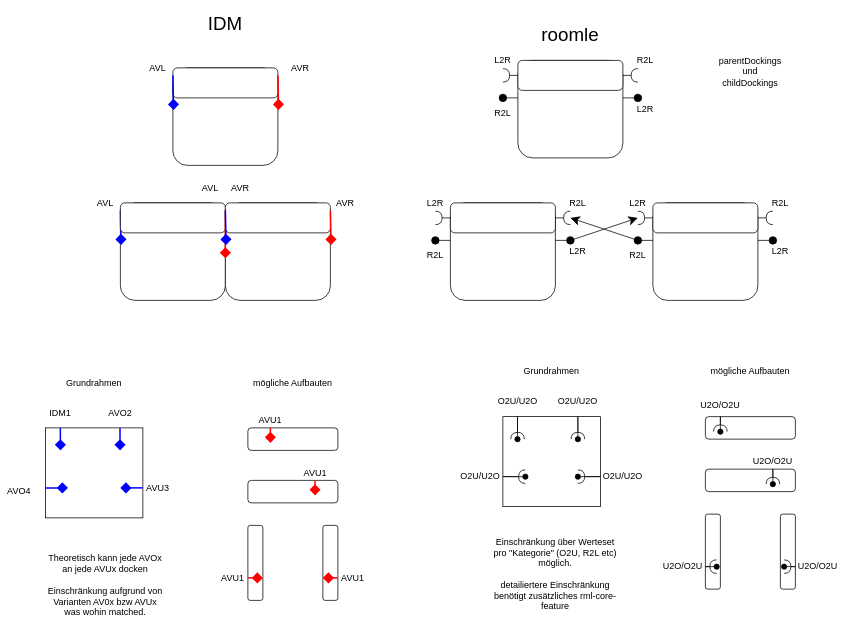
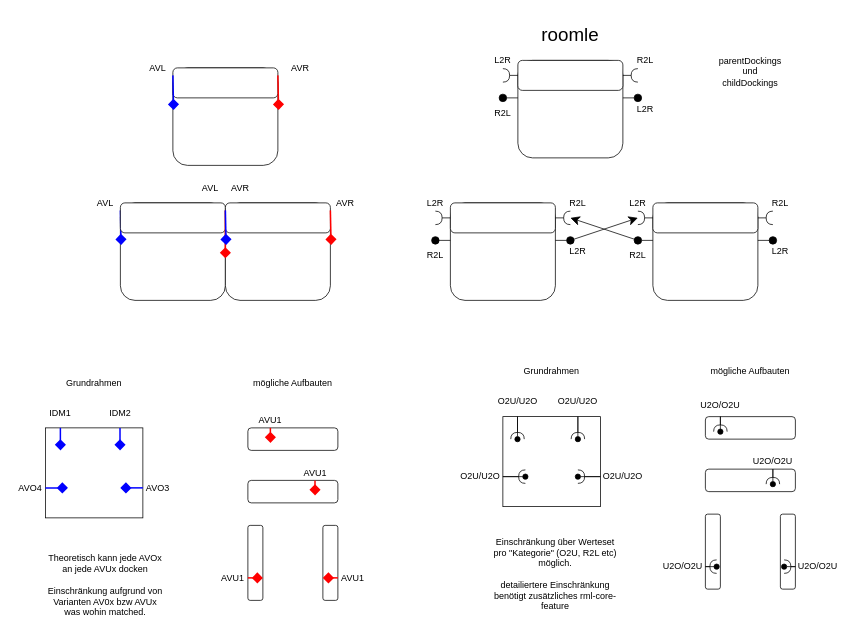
- <mxCell id="22" value="&lt;font style=&quot;font-size: 25px&quot;&gt;IDM&lt;/font&gt;" style="text;html=1;strokeColor=none;fillColor=none;align=center;verticalAlign=middle;whiteSpace=wrap;rounded=0;" vertex="1" parent="1"><mxGeometry x="280" y="20" width="40" height="20" as="geometry" /></mxCell>
- <mxCell id="65" value="AVO2" style="text;html=1;strokeColor=none;fillColor=none;align=center;verticalAlign=middle;whiteSpace=wrap;rounded=0;" vertex="1" parent="1"><mxGeometry x="140" y="540" width="40" height="20" as="geometry" /></mxCell>
+ <mxCell id="65" value="IDM2" style="text;html=1;strokeColor=none;fillColor=none;align=center;verticalAlign=middle;whiteSpace=wrap;rounded=0;" vertex="1" parent="1"><mxGeometry x="140" y="540" width="40" height="20" as="geometry" /></mxCell>
- <mxCell id="66" value="AVU3" style="text;html=1;strokeColor=none;fillColor=none;align=center;verticalAlign=middle;whiteSpace=wrap;rounded=0;" vertex="1" parent="1"><mxGeometry x="190" y="640" width="40" height="20" as="geometry" /></mxCell>
+ <mxCell id="66" value="AVO3" style="text;html=1;strokeColor=none;fillColor=none;align=center;verticalAlign=middle;whiteSpace=wrap;rounded=0;" vertex="1" parent="1"><mxGeometry x="190" y="640" width="40" height="20" as="geometry" /></mxCell>
- <mxCell id="67" value="AVO4" style="text;html=1;strokeColor=none;fillColor=none;align=center;verticalAlign=middle;whiteSpace=wrap;rounded=0;" vertex="1" parent="1"><mxGeometry x="5" y="645" width="40" height="20" as="geometry" /></mxCell>
+ <mxCell id="67" value="AVO4" style="text;html=1;strokeColor=none;fillColor=none;align=center;verticalAlign=middle;whiteSpace=wrap;rounded=0;" vertex="1" parent="1"><mxGeometry x="20" y="640" width="40" height="20" as="geometry" /></mxCell>
